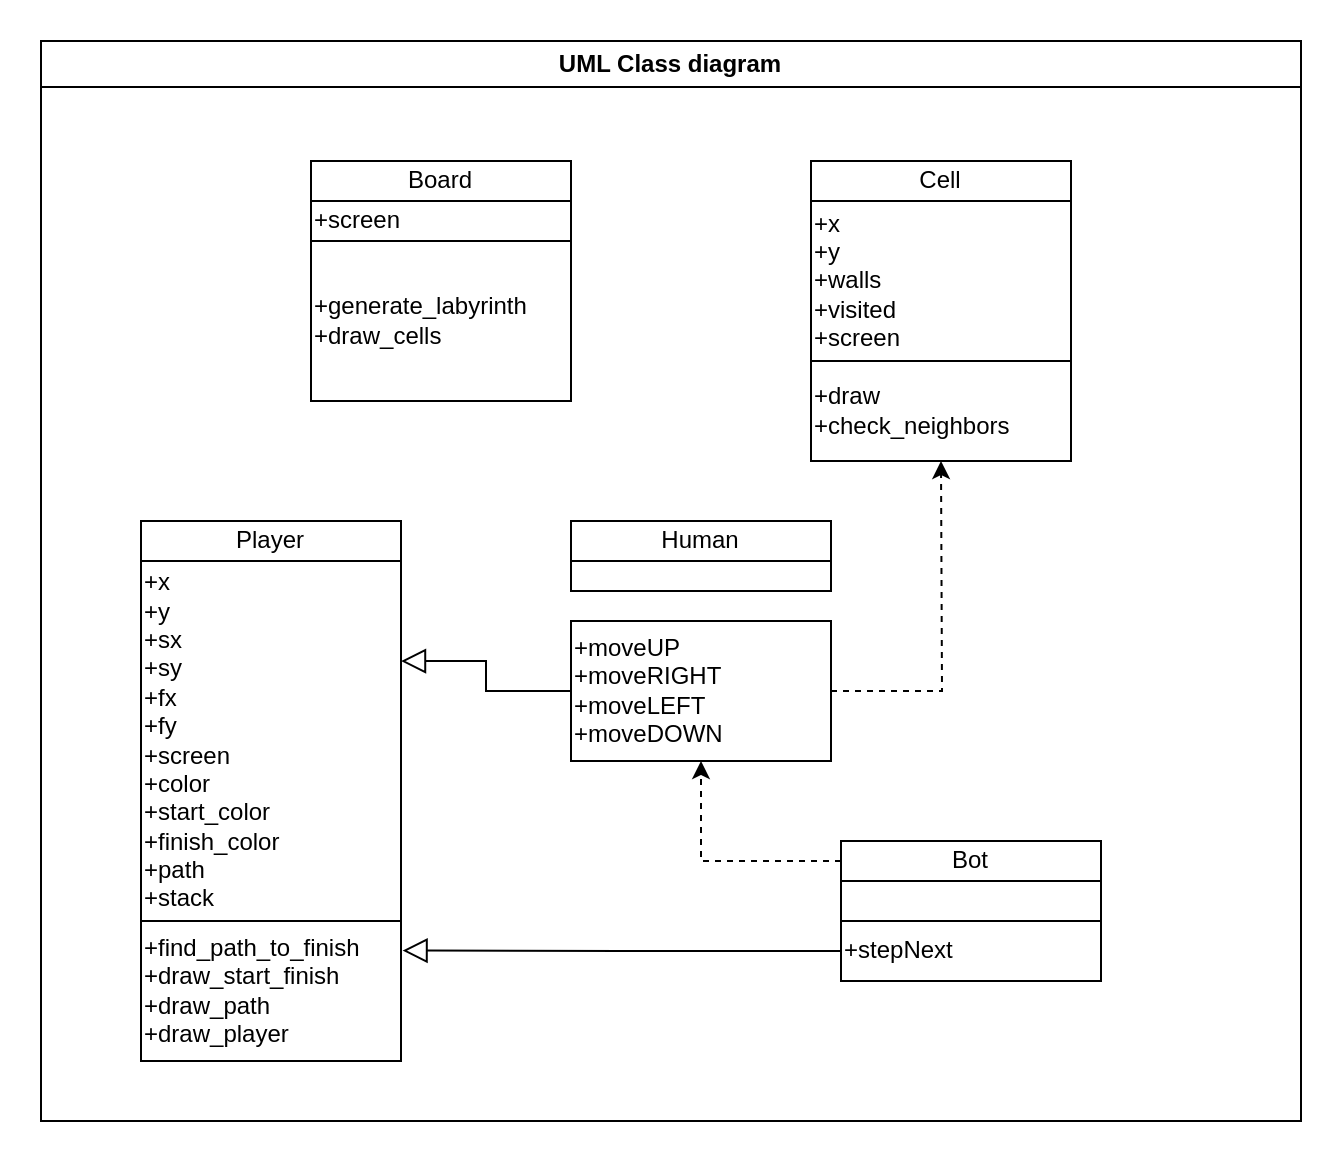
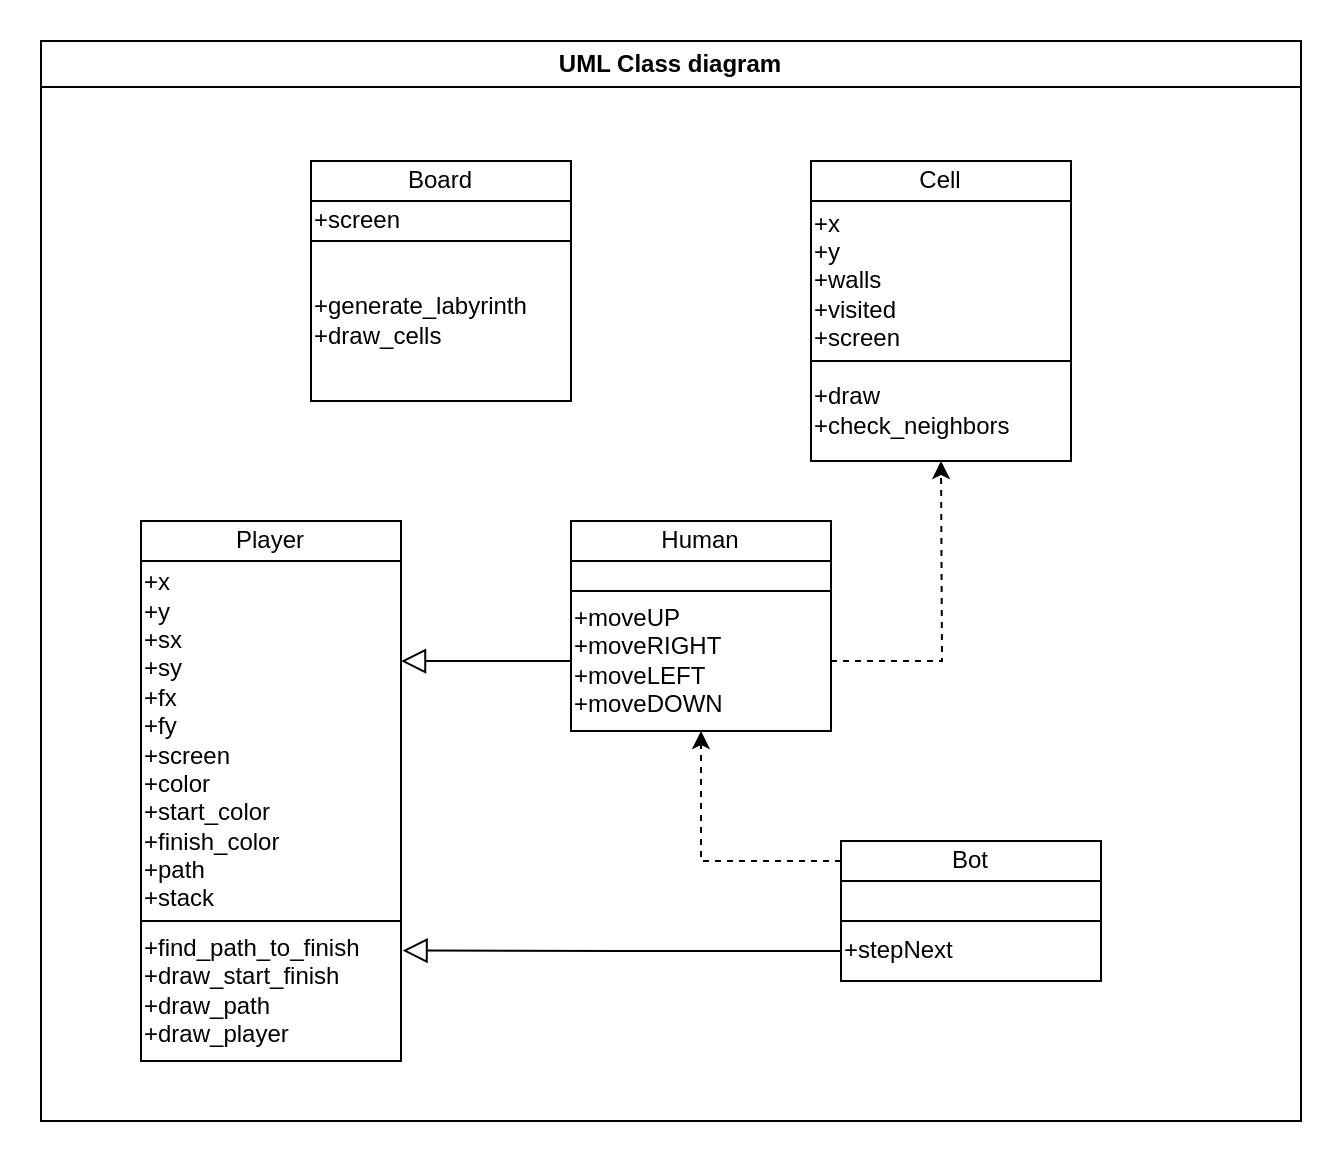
- <mxCell id="16" value="+moveUP&lt;br&gt;+moveRIGHT&lt;br&gt;+moveLEFT&lt;br&gt;+moveDOWN" style="rounded=0;whiteSpace=wrap;html=1;align=left;" vertex="1" parent="2"><mxGeometry x="265" y="290" width="130" height="70" as="geometry" /></mxCell>
+ <mxCell id="16" value="+moveUP&lt;br&gt;+moveRIGHT&lt;br&gt;+moveLEFT&lt;br&gt;+moveDOWN" style="rounded=0;whiteSpace=wrap;html=1;align=left;" vertex="1" parent="2"><mxGeometry x="265" y="275" width="130" height="70" as="geometry" /></mxCell>
